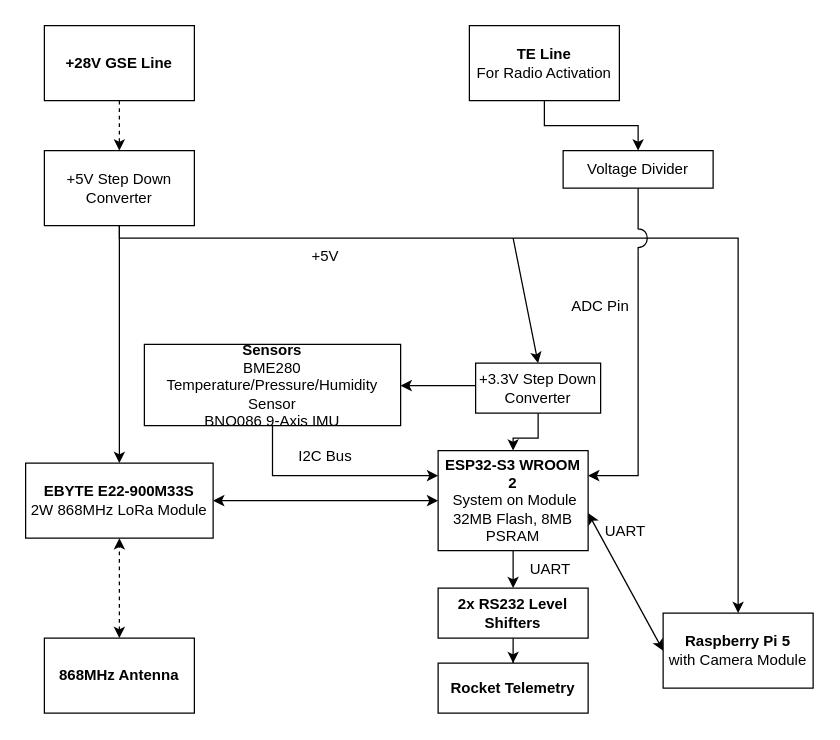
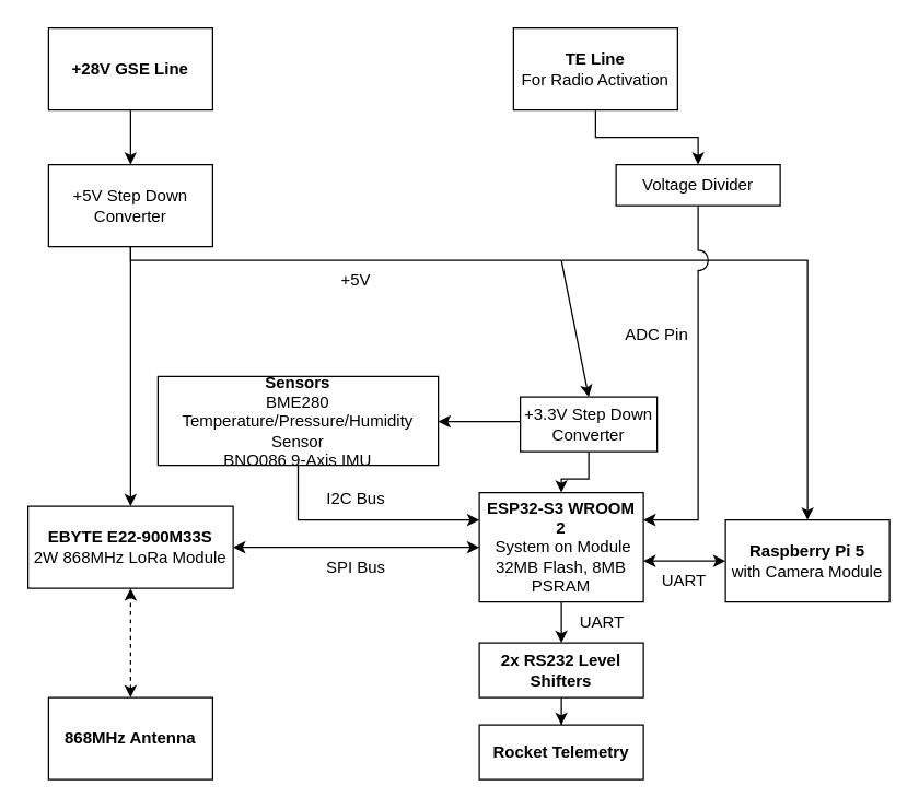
- <mxCell id="2" value="" style="edgeStyle=orthogonalEdgeStyle;rounded=0;orthogonalLoop=1;jettySize=auto;html=1;dashed=1;" parent="1" source="3" target="6" edge="1"><mxGeometry relative="1" as="geometry" /></mxCell>
+ <mxCell id="2" value="" style="edgeStyle=orthogonalEdgeStyle;rounded=0;orthogonalLoop=1;jettySize=auto;html=1;" parent="1" source="3" target="6" edge="1"><mxGeometry relative="1" as="geometry" /></mxCell>
+ <mxCell id="12" value="SPI Bus" style="text;html=1;align=center;verticalAlign=middle;whiteSpace=wrap;rounded=0;" parent="1" vertex="1"><mxGeometry x="230" y="400" width="60" height="30" as="geometry" /></mxCell>
- <mxCell id="20" value="&lt;div&gt;&lt;b&gt;Raspberry Pi 5&lt;/b&gt;&lt;/div&gt;&lt;div&gt;with Camera Module&lt;br&gt;&lt;/div&gt;" style="rounded=0;whiteSpace=wrap;html=1;" parent="1" vertex="1"><mxGeometry x="530" y="490" width="120" height="60" as="geometry" /></mxCell>
+ <mxCell id="20" value="&lt;div&gt;&lt;b&gt;Raspberry Pi 5&lt;/b&gt;&lt;/div&gt;&lt;div&gt;with Camera Module&lt;br&gt;&lt;/div&gt;" style="rounded=0;whiteSpace=wrap;html=1;" parent="1" vertex="1"><mxGeometry x="530" y="380" width="120" height="60" as="geometry" /></mxCell>
